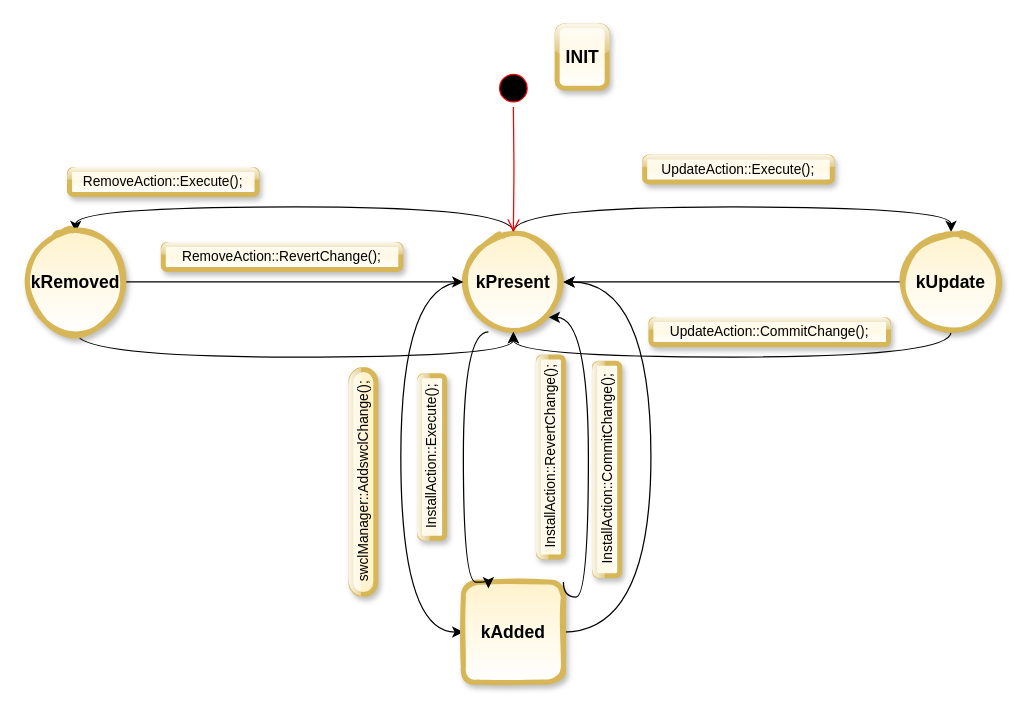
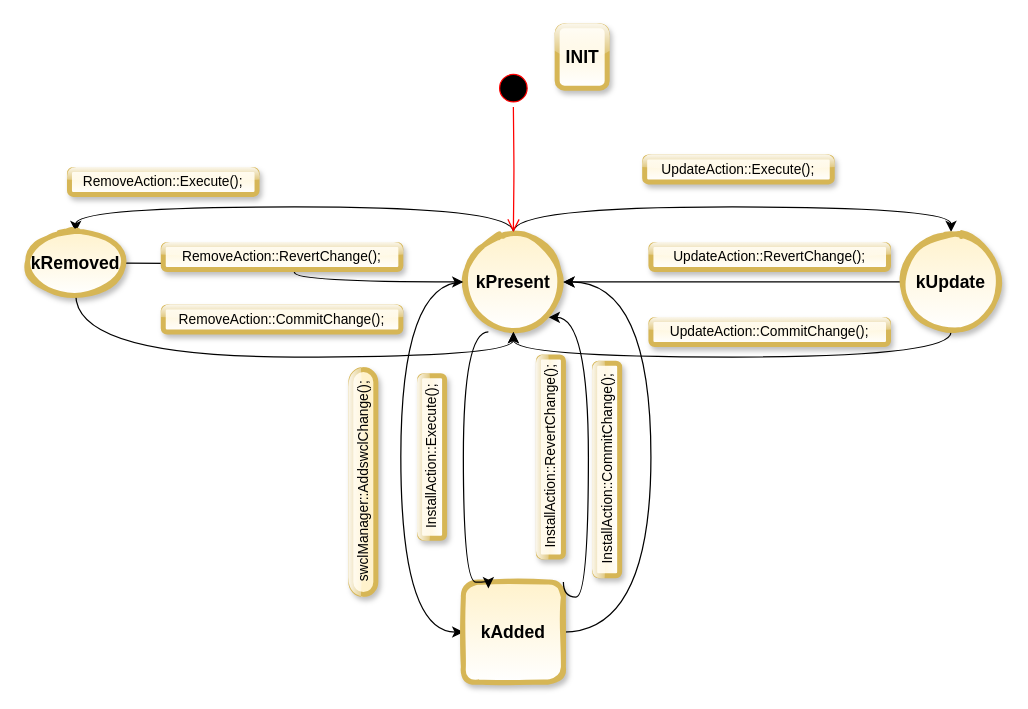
+ <mxCell id="24" value="&lt;font style=&quot;font-size: 11px&quot;&gt;UpdateAction::RevertChange();&lt;/font&gt;" style="text;html=1;strokeColor=#d6b656;fillColor=#fff2cc;align=center;verticalAlign=middle;whiteSpace=wrap;rounded=1;gradientColor=#ffffff;strokeWidth=4;glass=1;shadow=1;" parent="1" vertex="1"><mxGeometry x="520" y="195" width="190" height="20" as="geometry" /></mxCell>
- <mxCell id="10" value="&lt;b&gt;&lt;font style=&quot;font-size: 14px&quot;&gt;kRemoved&lt;/font&gt;&lt;/b&gt;" style="ellipse;whiteSpace=wrap;html=1;aspect=fixed;fillColor=#fff2cc;strokeColor=#d6b656;gradientColor=#ffffff;shadow=1;sketch=1;strokeWidth=4;perimeterSpacing=0;" parent="1" vertex="1"><mxGeometry x="20" y="185" width="80" height="80" as="geometry" /></mxCell>
+ <mxCell id="10" value="&lt;b&gt;&lt;font style=&quot;font-size: 14px&quot;&gt;kRemoved&lt;/font&gt;&lt;/b&gt;" style="ellipse;whiteSpace=wrap;html=1;aspect=fixed;fillColor=#fff2cc;strokeColor=#d6b656;gradientColor=#ffffff;shadow=1;sketch=1;strokeWidth=4;perimeterSpacing=0;" parent="1" vertex="1"><mxGeometry x="20" y="185" width="80" height="50" as="geometry" /></mxCell>
+ <mxCell id="17" value="&lt;font style=&quot;font-size: 11px&quot;&gt;RemoveAction::CommitChange();&lt;/font&gt;" style="text;html=1;strokeColor=#d6b656;fillColor=#fff2cc;align=center;verticalAlign=middle;whiteSpace=wrap;rounded=1;gradientColor=#ffffff;glass=1;shadow=1;strokeWidth=4;" parent="1" vertex="1"><mxGeometry x="130" y="245" width="190" height="20" as="geometry" /></mxCell>
